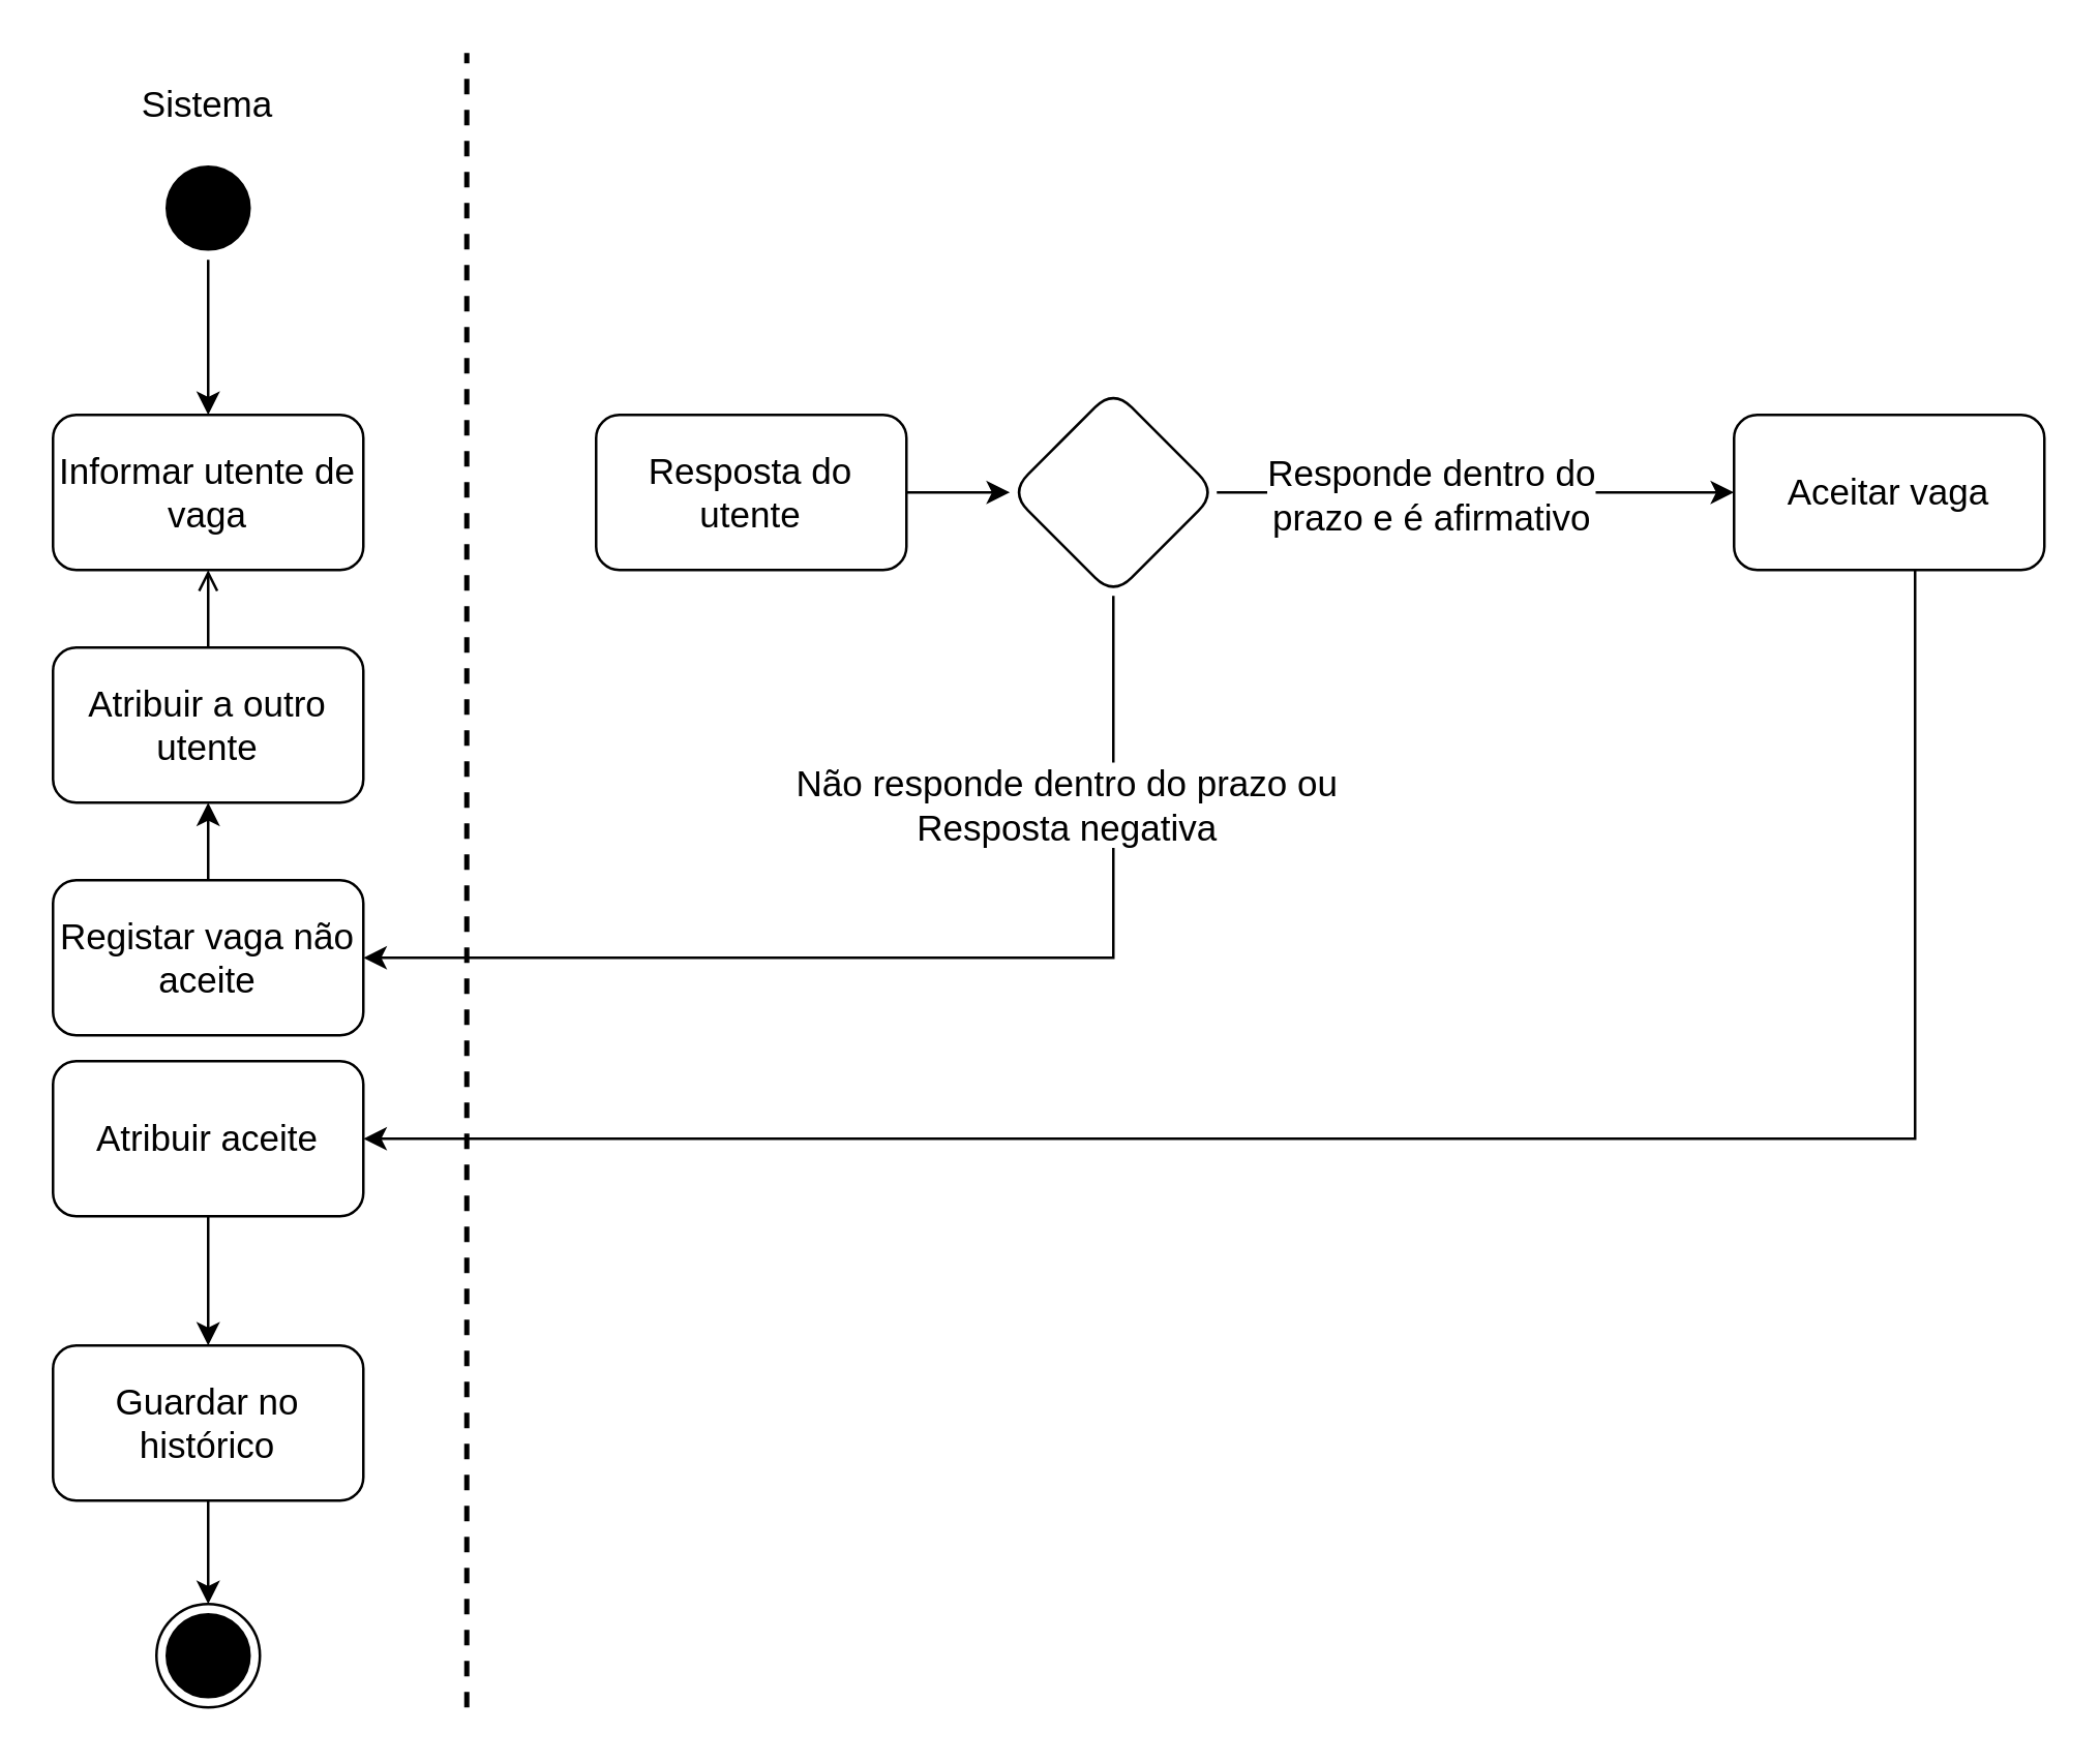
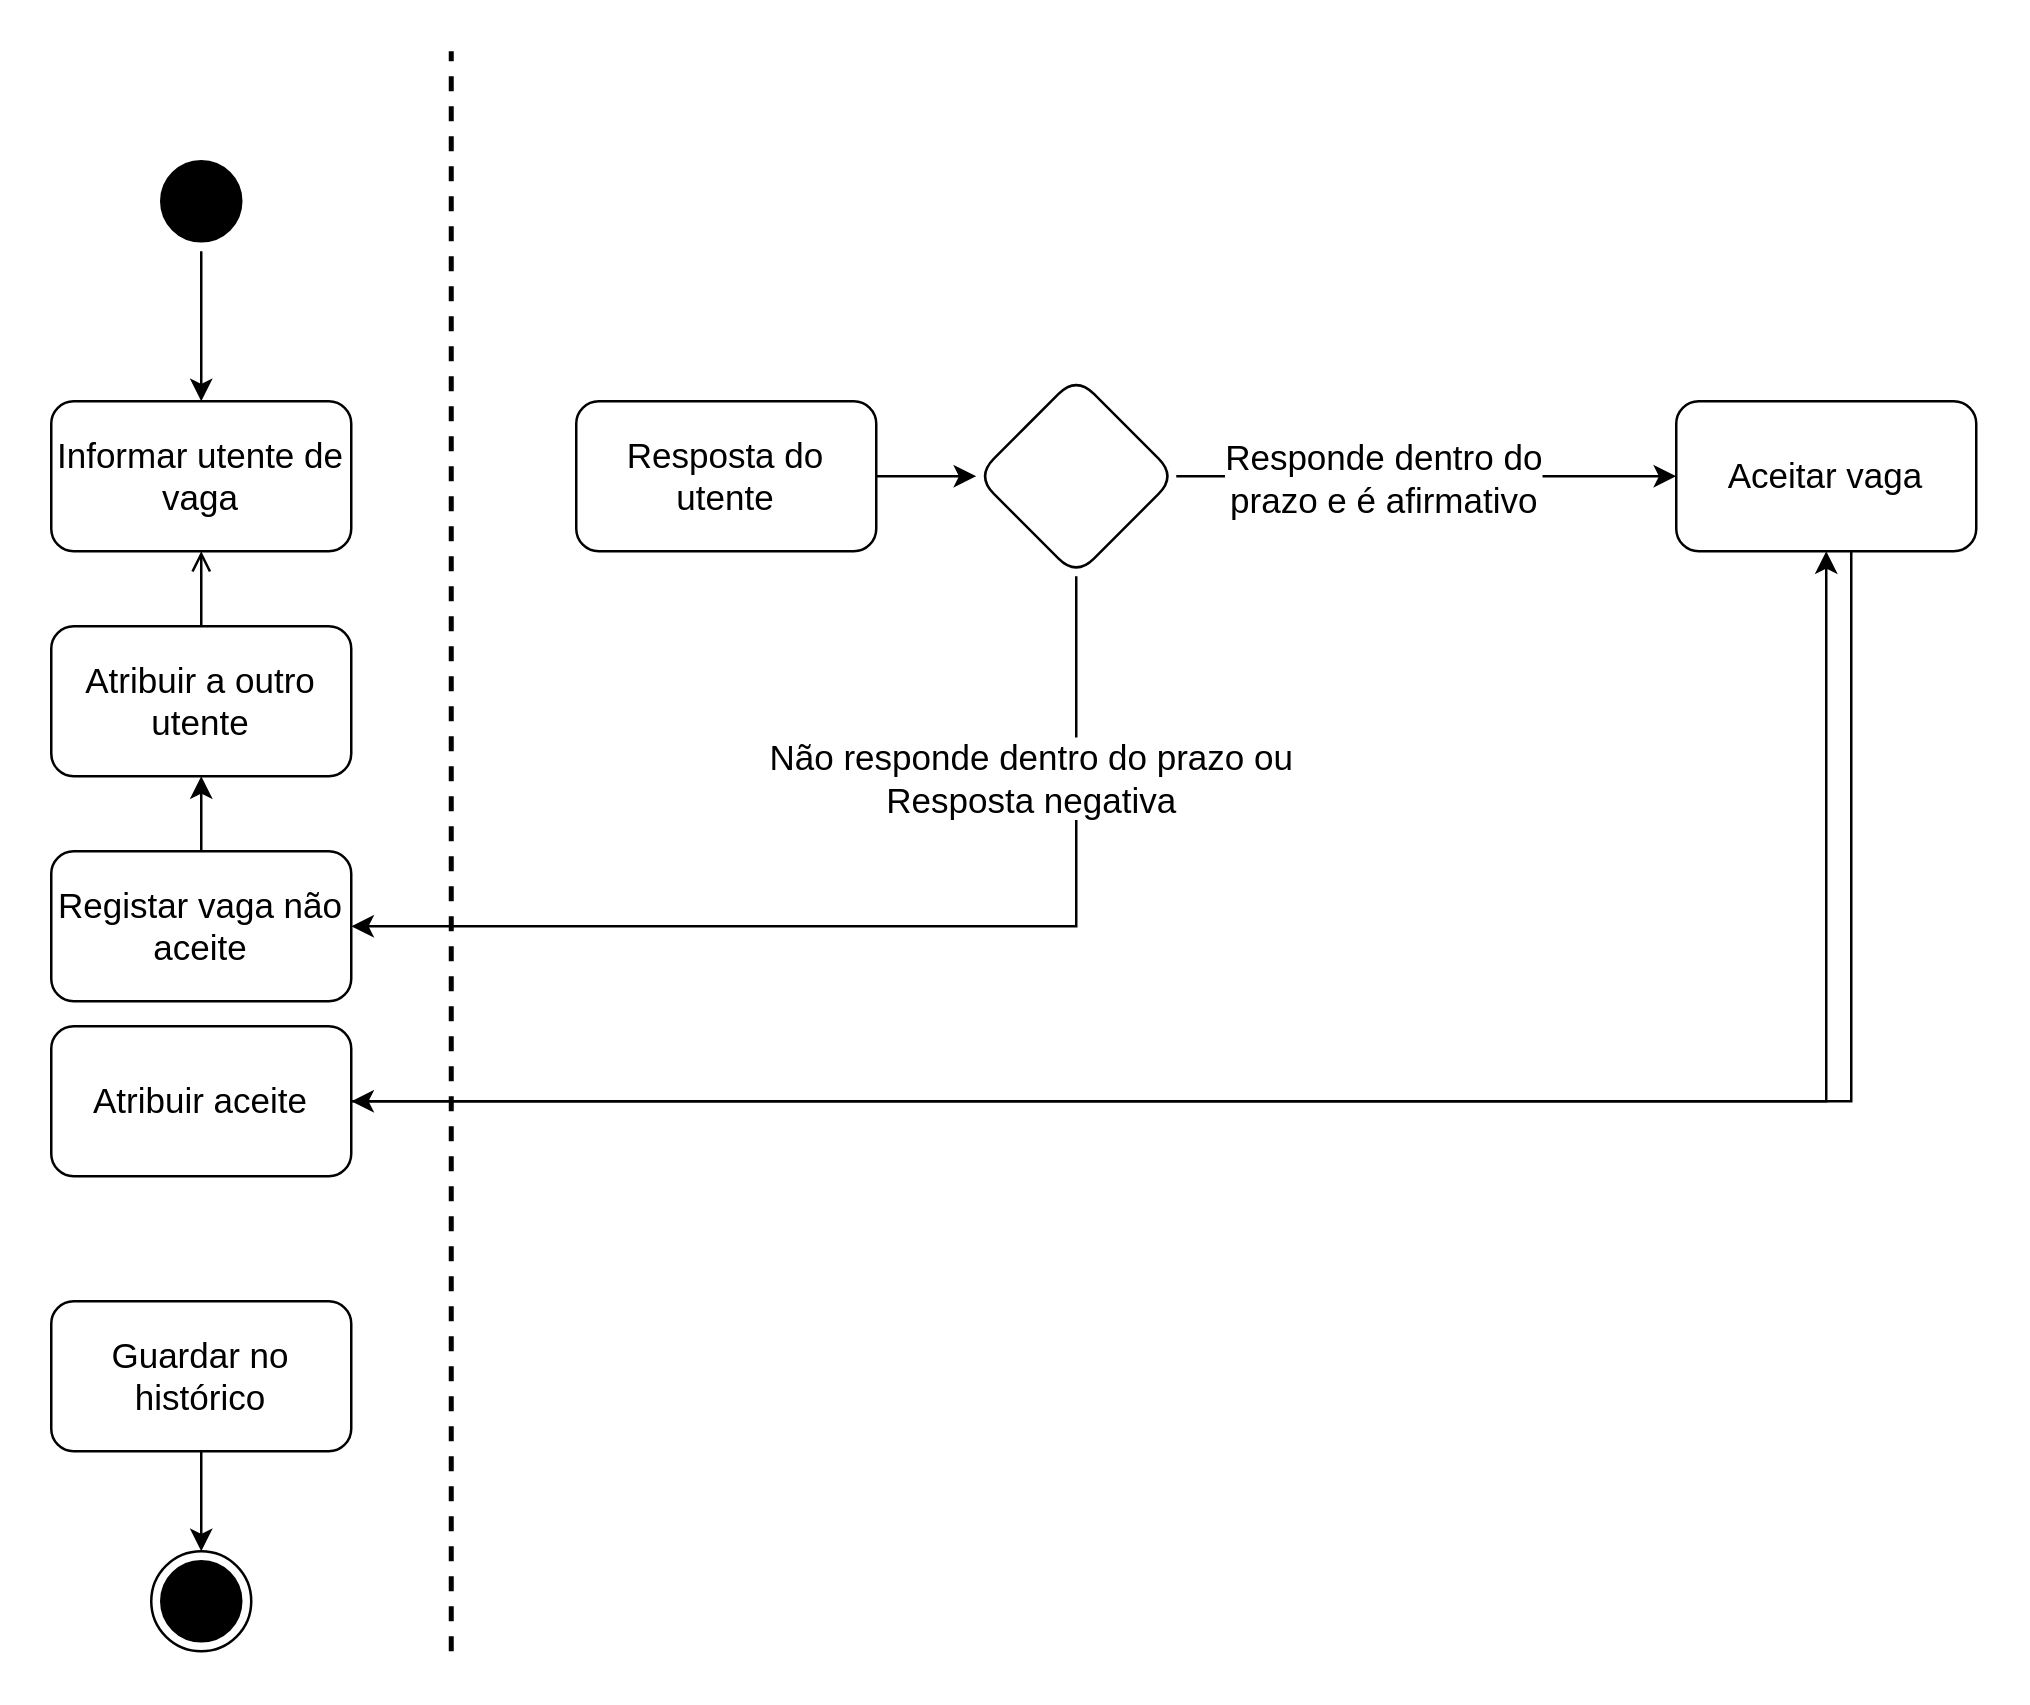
- <mxCell id="2" value="Sistema" style="text;html=1;strokeColor=none;fillColor=none;align=center;verticalAlign=middle;whiteSpace=wrap;rounded=0;fontSize=14;" parent="1" vertex="1"><mxGeometry x="60" y="30" width="40" height="20" as="geometry" /></mxCell>
- <mxCell id="16" style="edgeStyle=orthogonalEdgeStyle;rounded=0;orthogonalLoop=1;jettySize=auto;html=1;entryX=0.5;entryY=0;entryDx=0;entryDy=0;" parent="1" source="17" target="24" edge="1"><mxGeometry relative="1" as="geometry" /></mxCell>
+ <mxCell id="16" style="edgeStyle=orthogonalEdgeStyle;rounded=0;orthogonalLoop=1;jettySize=auto;html=1;" parent="1" source="17" target="15" edge="1"><mxGeometry relative="1" as="geometry" /></mxCell>
